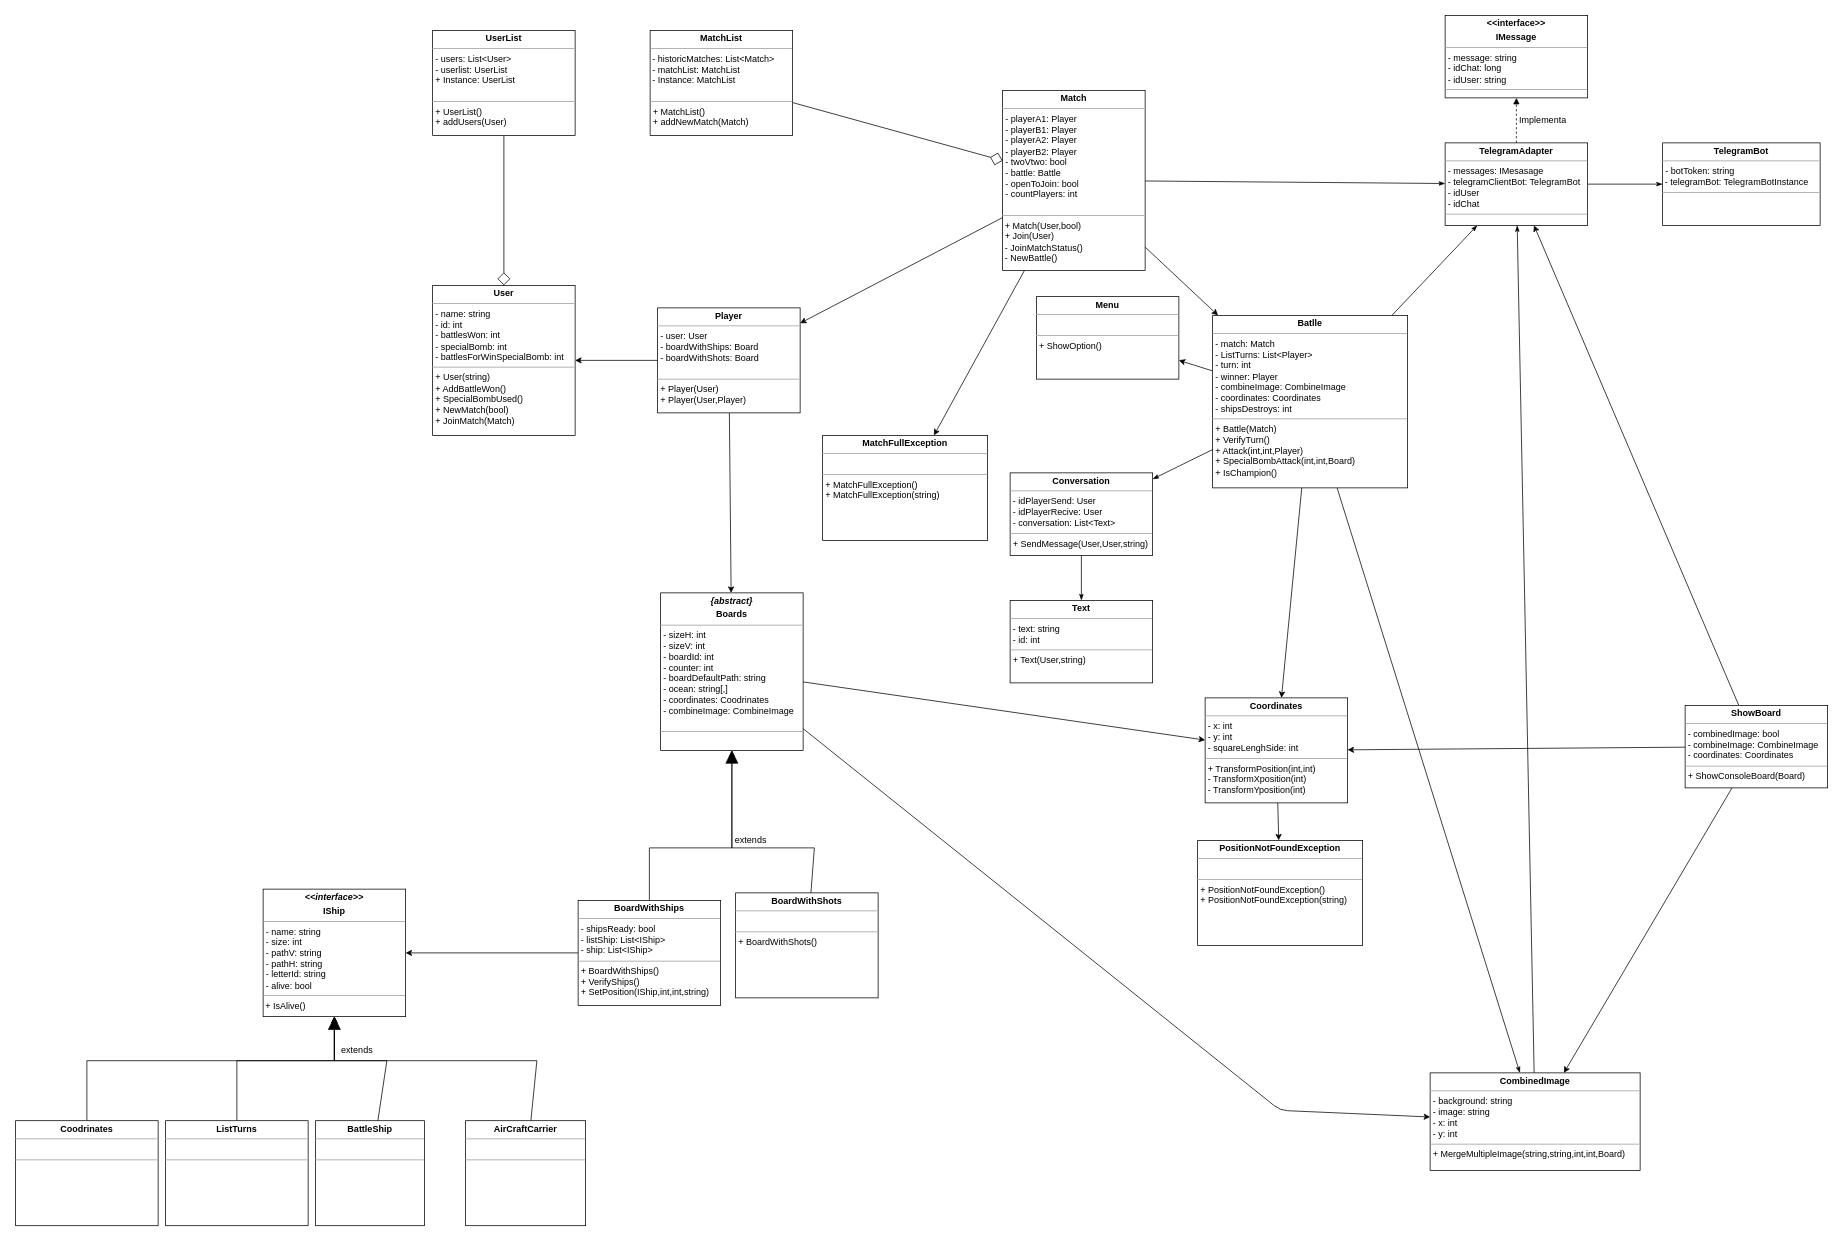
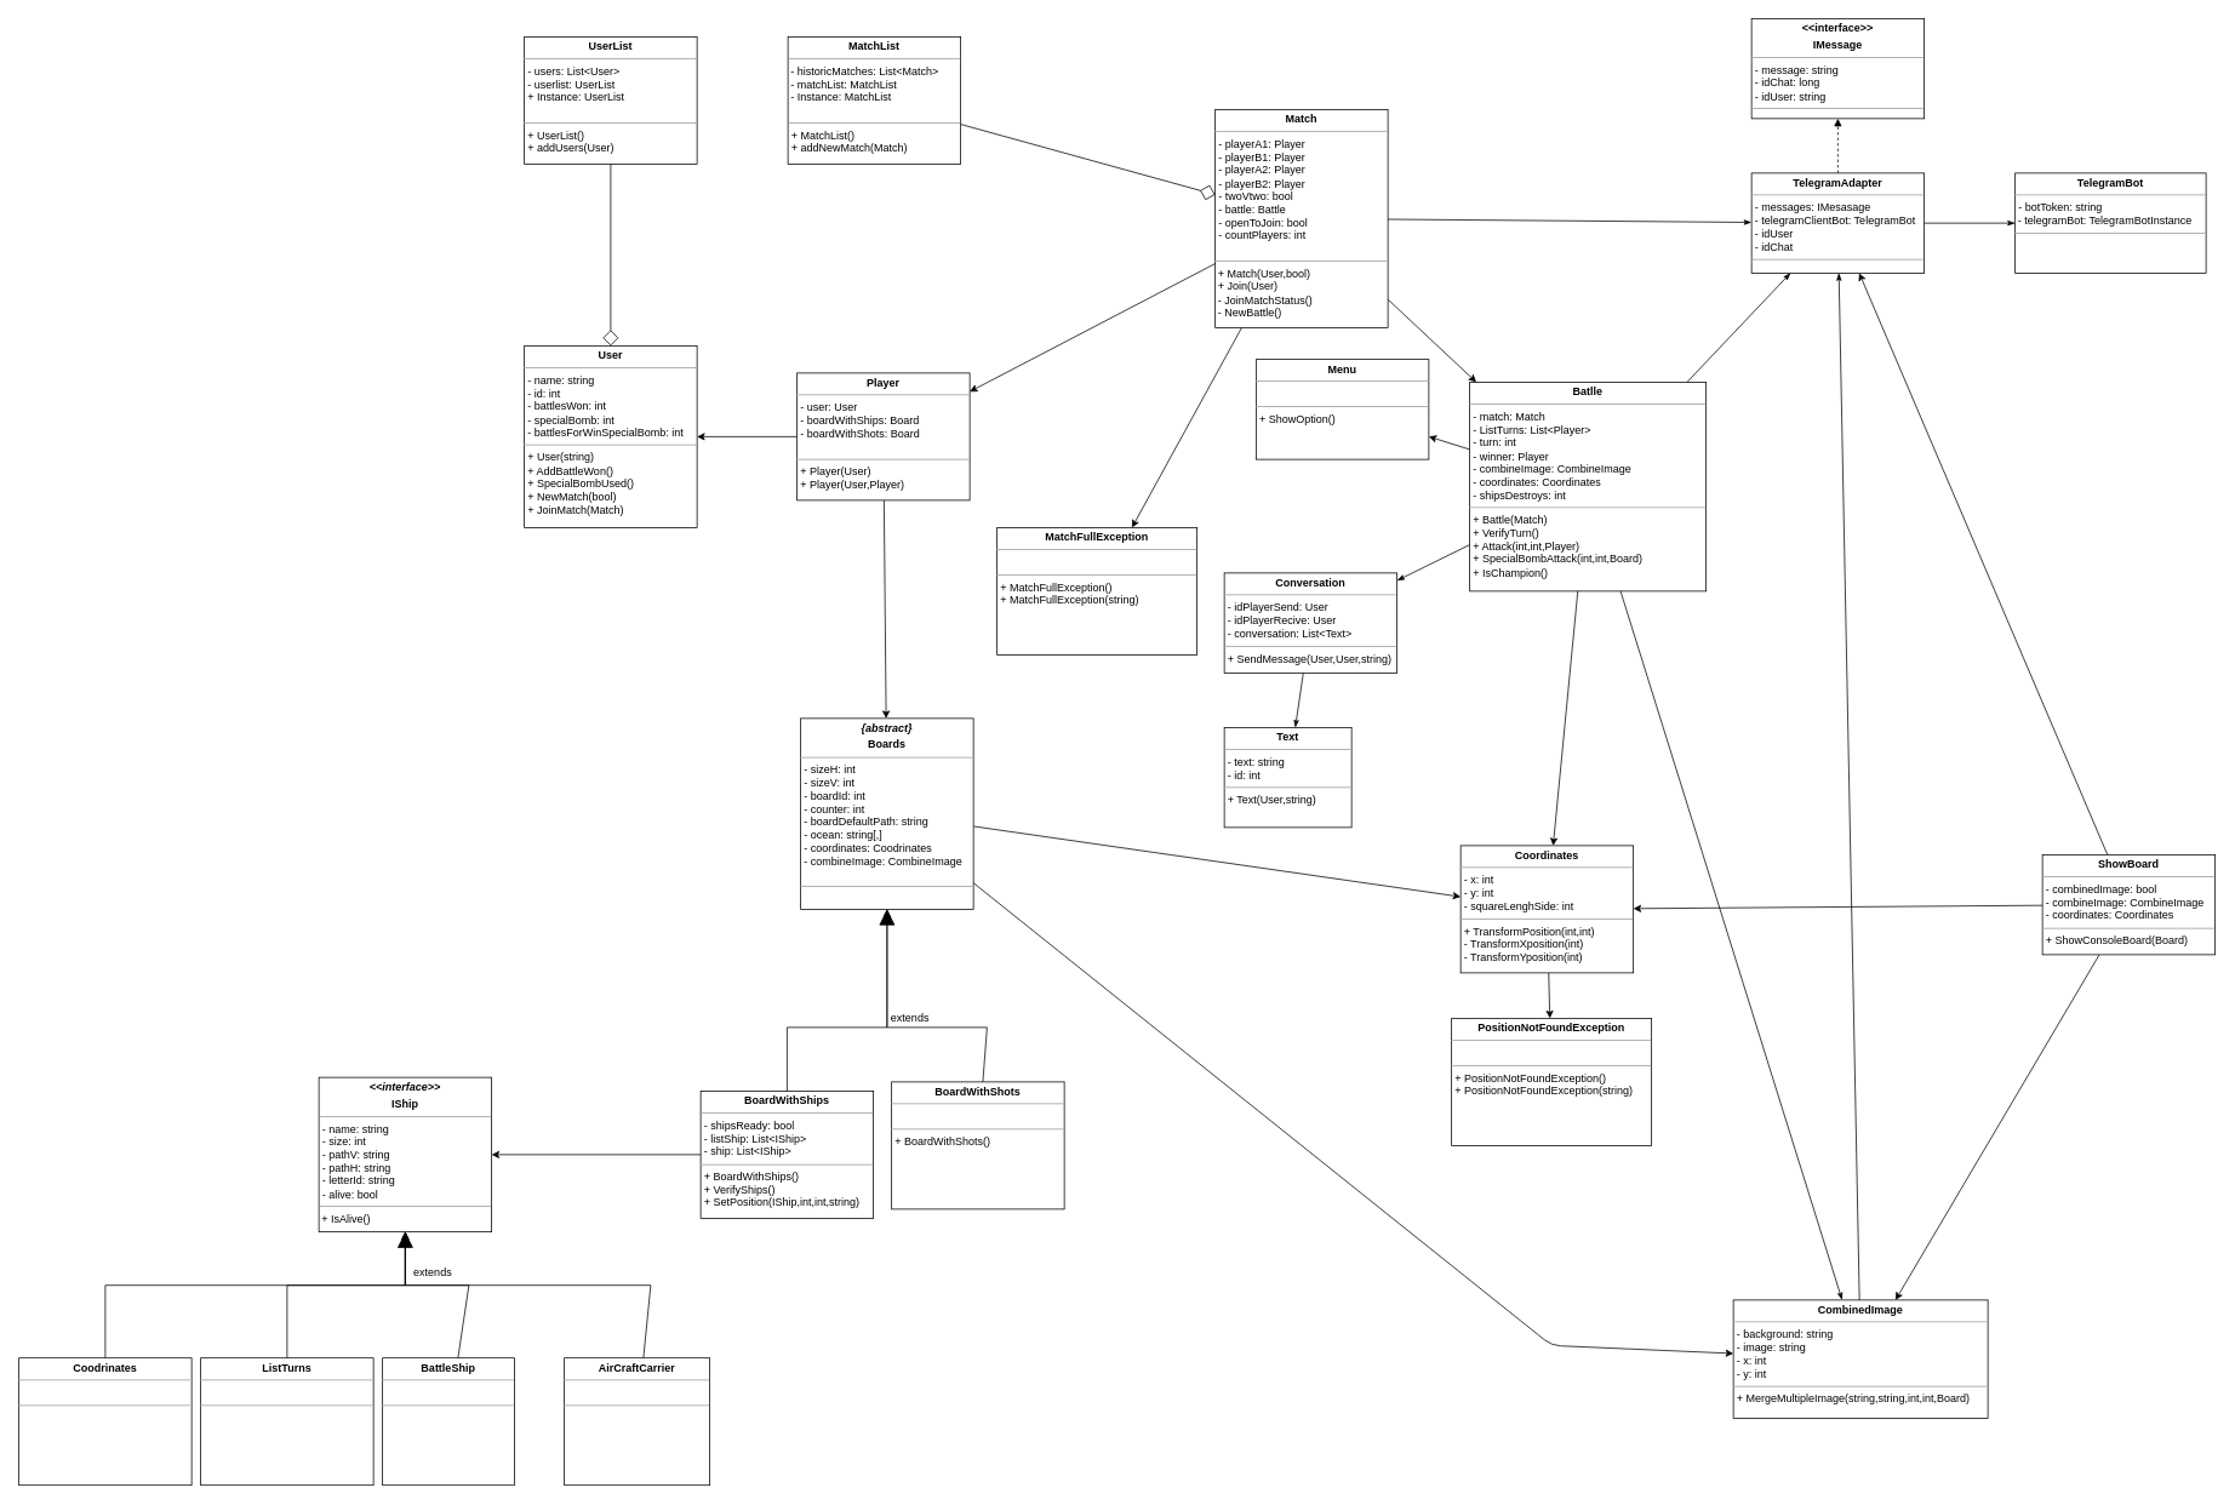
- <mxCell id="46" value="Implementa" style="text;html=1;align=center;verticalAlign=middle;resizable=0;points=[];autosize=1;strokeColor=none;fillColor=none;" parent="1" vertex="1"><mxGeometry x="2016" y="150" width="80" height="20" as="geometry" /></mxCell>
- <mxCell id="44" value="&lt;p style=&quot;margin: 0px ; margin-top: 4px ; text-align: center&quot;&gt;&lt;b&gt;Text&lt;/b&gt;&lt;/p&gt;&lt;hr size=&quot;1&quot;&gt;&lt;p style=&quot;margin: 0px ; margin-left: 4px&quot;&gt;- text: string&lt;/p&gt;&lt;p style=&quot;margin: 0px ; margin-left: 4px&quot;&gt;- id: int&lt;/p&gt;&lt;hr size=&quot;1&quot;&gt;&lt;p style=&quot;margin: 0px ; margin-left: 4px&quot;&gt;+ Text(User,string)&lt;/p&gt;" style="verticalAlign=top;align=left;overflow=fill;fontSize=12;fontFamily=Helvetica;html=1;rounded=0;shadow=0;comic=0;labelBackgroundColor=none;strokeWidth=1" parent="1" vertex="1"><mxGeometry x="1346" y="800" width="190" height="110" as="geometry" /></mxCell>
+ <mxCell id="44" value="&lt;p style=&quot;margin: 0px ; margin-top: 4px ; text-align: center&quot;&gt;&lt;b&gt;Text&lt;/b&gt;&lt;/p&gt;&lt;hr size=&quot;1&quot;&gt;&lt;p style=&quot;margin: 0px ; margin-left: 4px&quot;&gt;- text: string&lt;/p&gt;&lt;p style=&quot;margin: 0px ; margin-left: 4px&quot;&gt;- id: int&lt;/p&gt;&lt;hr size=&quot;1&quot;&gt;&lt;p style=&quot;margin: 0px ; margin-left: 4px&quot;&gt;+ Text(User,string)&lt;/p&gt;" style="verticalAlign=top;align=left;overflow=fill;fontSize=12;fontFamily=Helvetica;html=1;rounded=0;shadow=0;comic=0;labelBackgroundColor=none;strokeWidth=1" parent="1" vertex="1"><mxGeometry x="1346" y="800" width="140" height="110" as="geometry" /></mxCell>
